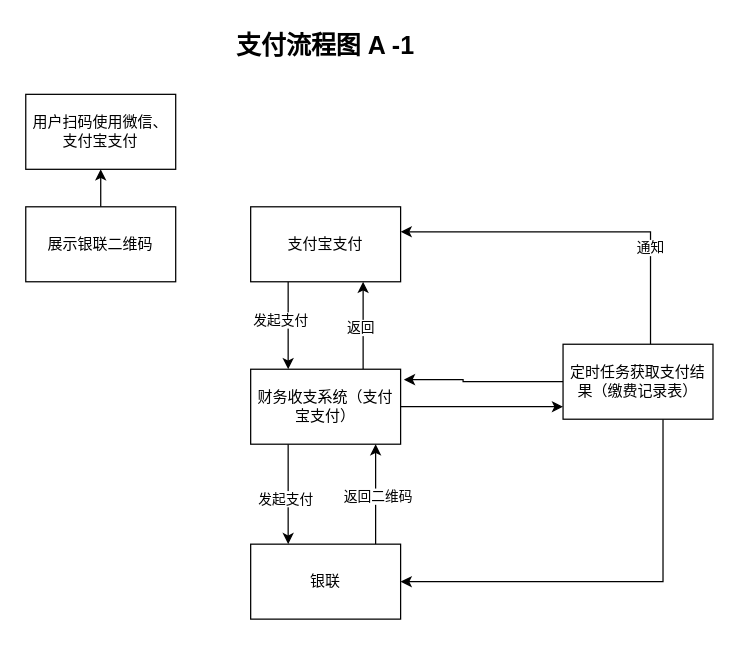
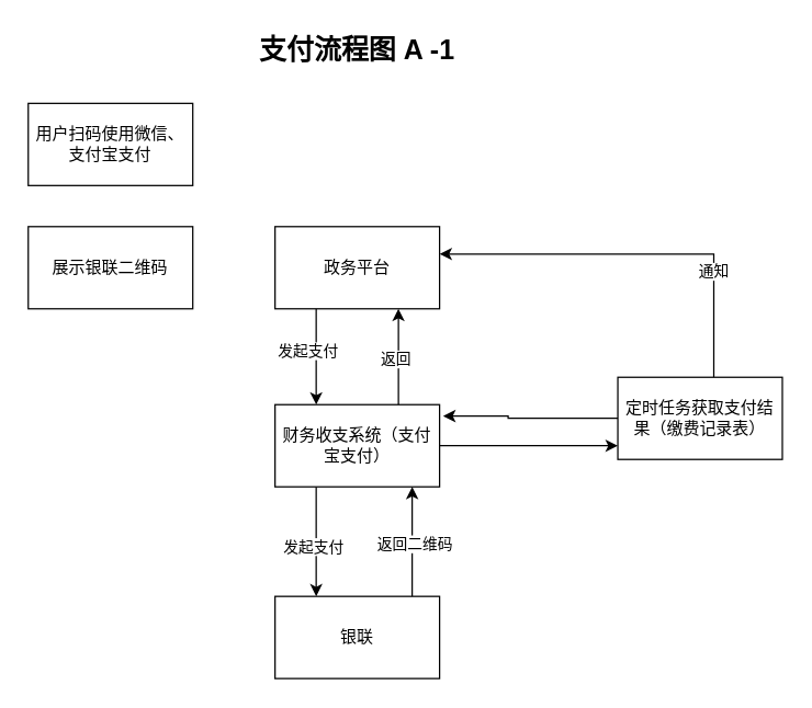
- <mxCell id="14" style="edgeStyle=orthogonalEdgeStyle;rounded=0;orthogonalLoop=1;jettySize=auto;html=1;entryX=0.5;entryY=1;entryDx=0;entryDy=0;" edge="1" parent="1" source="15" target="16"><mxGeometry relative="1" as="geometry" /></mxCell>
- <mxCell id="4" value="支付宝支付" style="rounded=0;whiteSpace=wrap;html=1;" vertex="1" parent="1"><mxGeometry x="200" y="165" width="120" height="60" as="geometry" /></mxCell>
+ <mxCell id="4" value="政务平台" style="rounded=0;whiteSpace=wrap;html=1;" vertex="1" parent="1"><mxGeometry x="200" y="165" width="120" height="60" as="geometry" /></mxCell>
- <mxCell id="17" style="edgeStyle=orthogonalEdgeStyle;rounded=0;orthogonalLoop=1;jettySize=auto;html=1;" edge="1" parent="1" source="20" target="13"><mxGeometry relative="1" as="geometry"><mxPoint x="480" y="375" as="sourcePoint" /><mxPoint x="350" y="470" as="targetPoint" /><Array as="points"><mxPoint x="530" y="465" /></Array></mxGeometry></mxCell>
